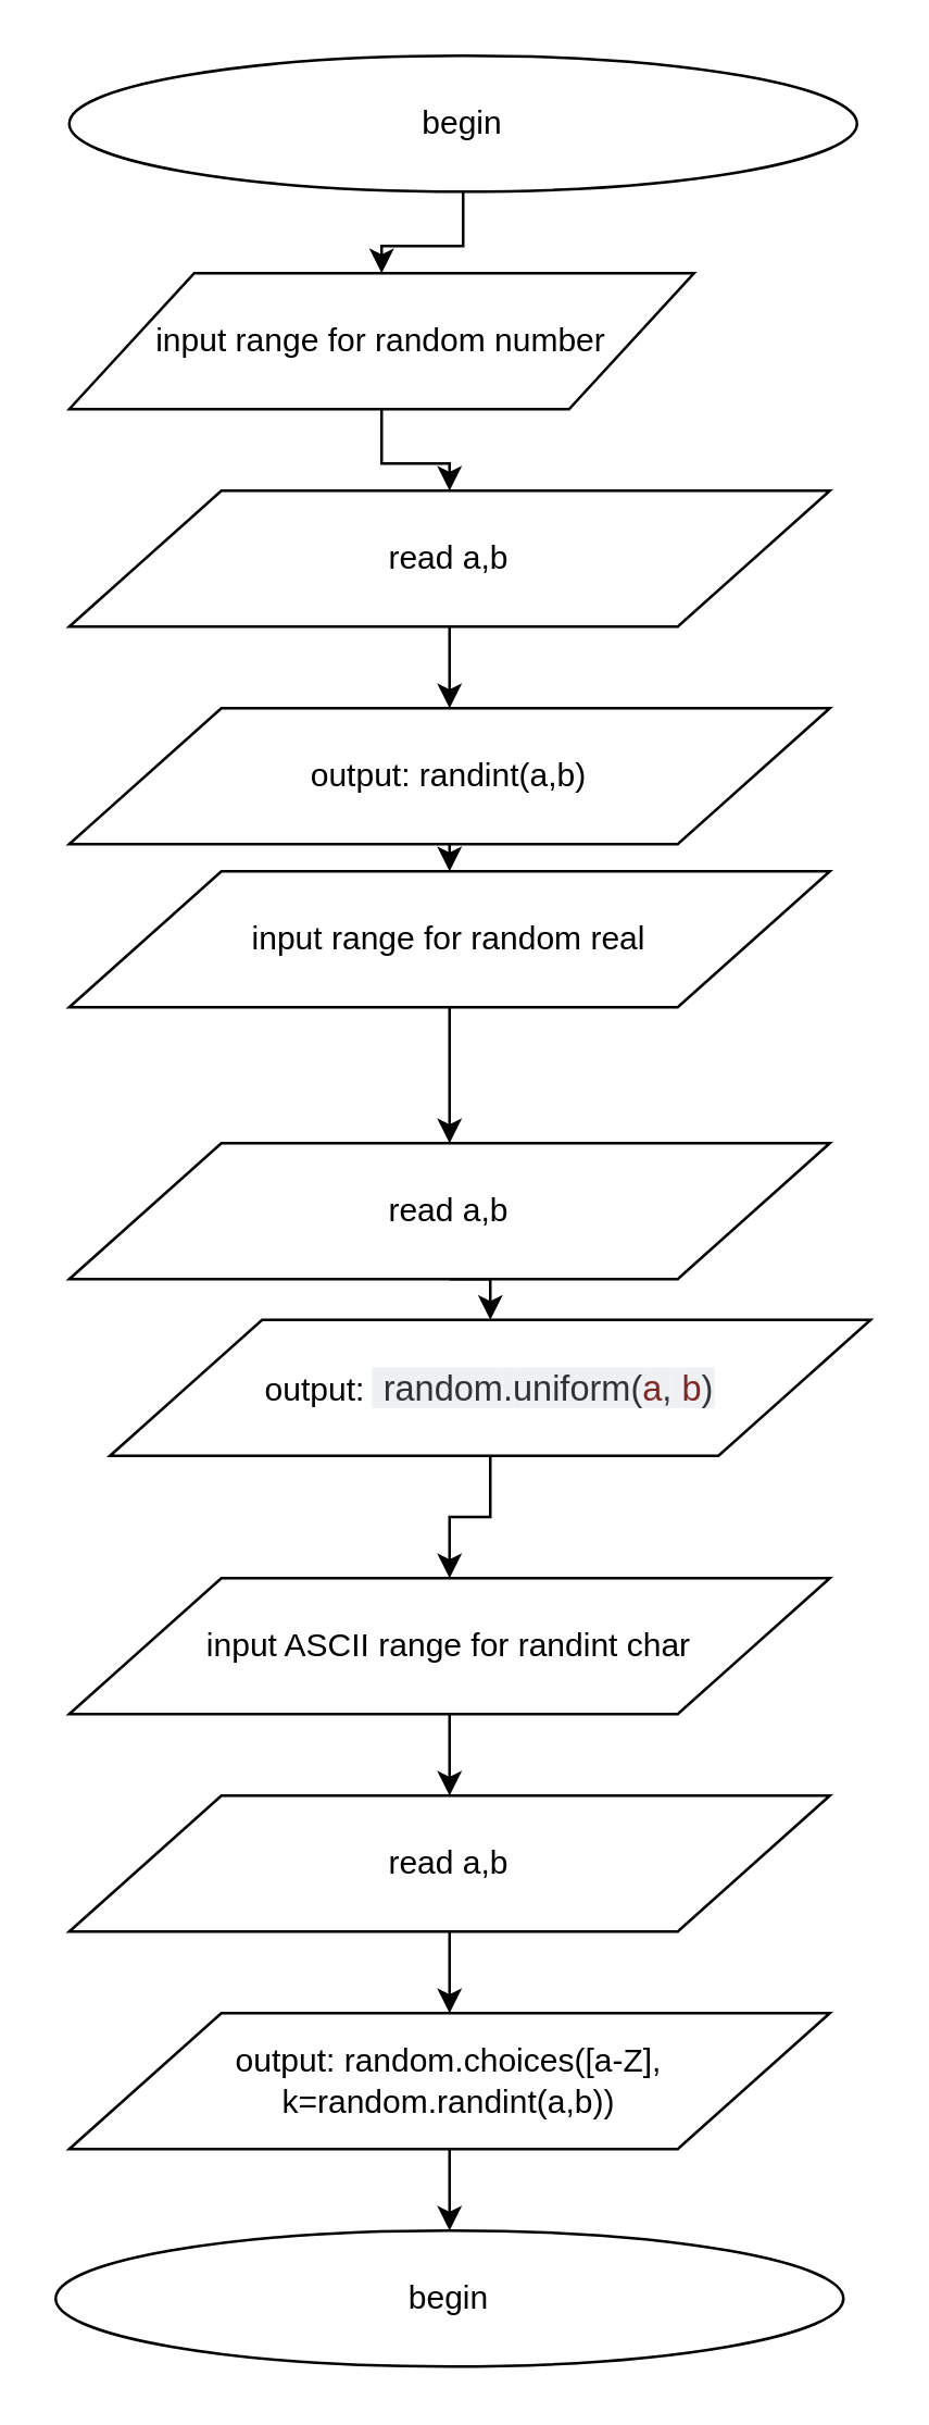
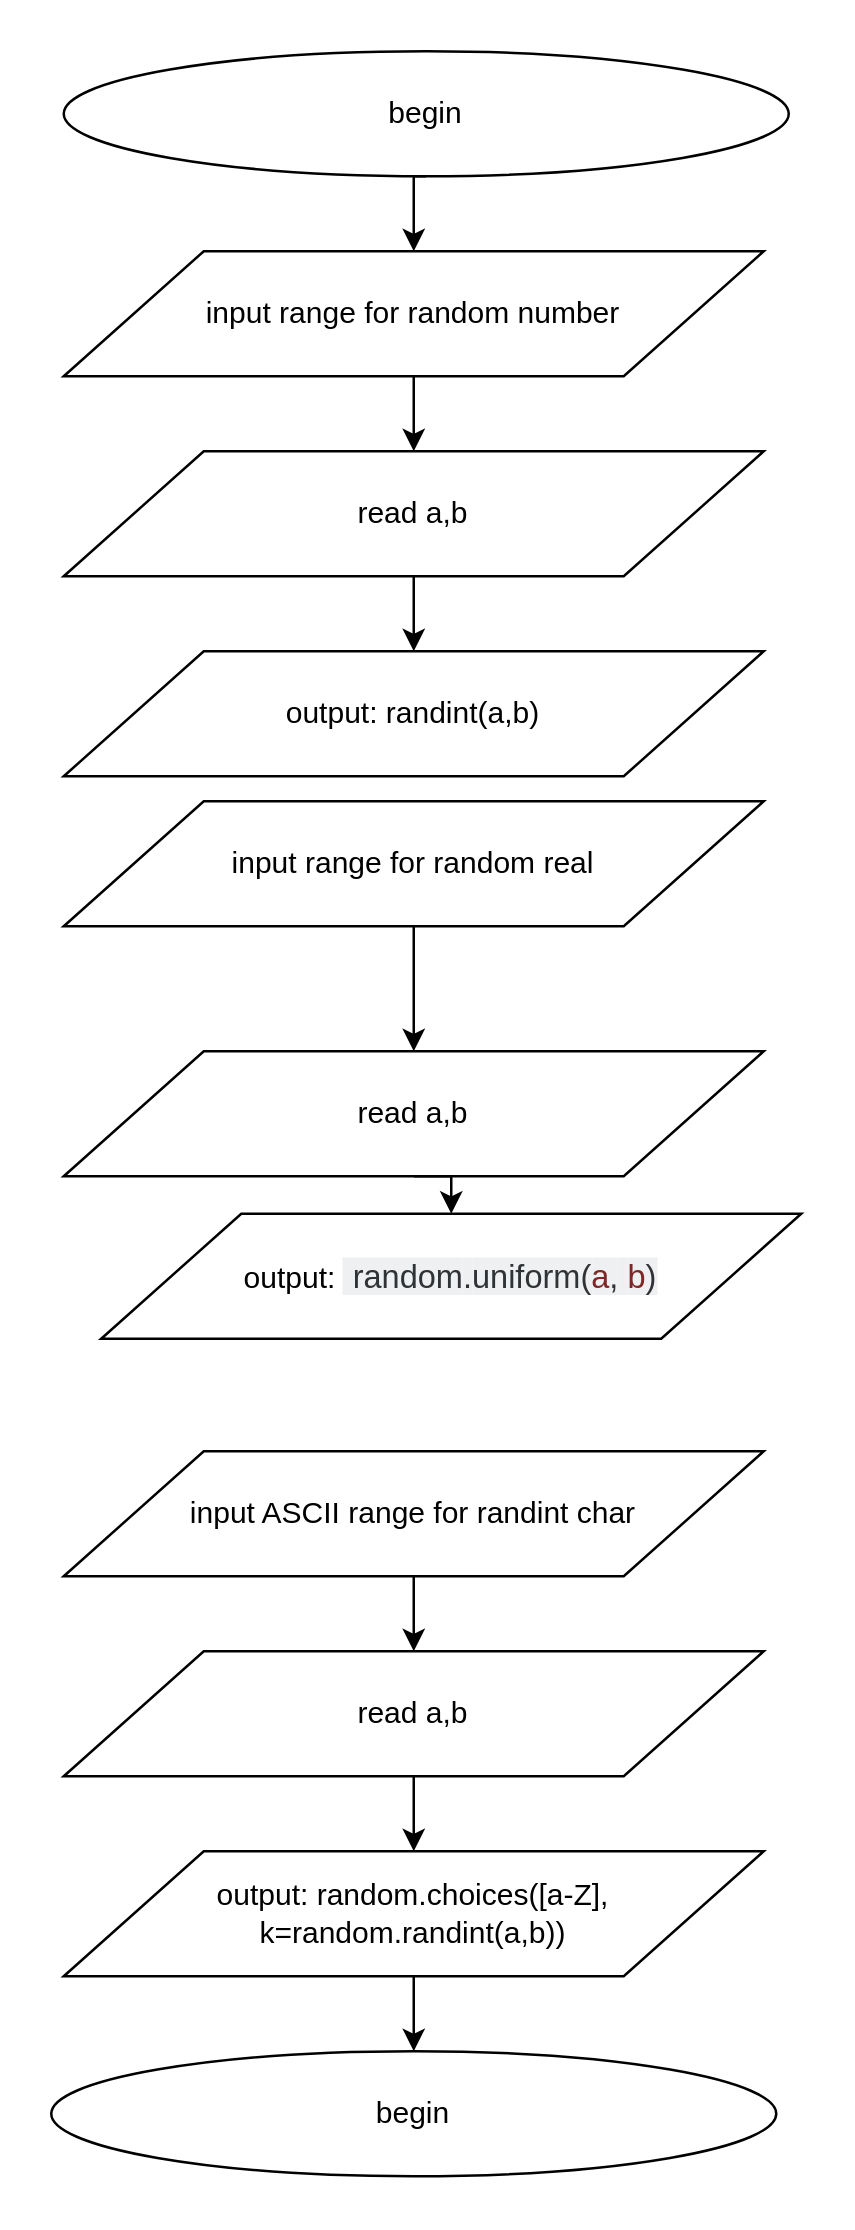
- <mxCell id="5" value="input range for random number" style="shape=parallelogram;perimeter=parallelogramPerimeter;whiteSpace=wrap;html=1;" parent="1" vertex="1"><mxGeometry x="25" y="100" width="230" height="50" as="geometry" /></mxCell>
+ <mxCell id="5" value="input range for random number" style="shape=parallelogram;perimeter=parallelogramPerimeter;whiteSpace=wrap;html=1;" parent="1" vertex="1"><mxGeometry x="25" y="100" width="280" height="50" as="geometry" /></mxCell>
- <mxCell id="8" style="edgeStyle=orthogonalEdgeStyle;rounded=0;orthogonalLoop=1;jettySize=auto;html=1;exitX=0.5;exitY=1;exitDx=0;exitDy=0;entryX=0.5;entryY=0;entryDx=0;entryDy=0;" parent="1" source="9" target="11" edge="1"><mxGeometry relative="1" as="geometry" /></mxCell>
- <mxCell id="14" style="edgeStyle=orthogonalEdgeStyle;rounded=0;orthogonalLoop=1;jettySize=auto;html=1;exitX=0.5;exitY=1;exitDx=0;exitDy=0;entryX=0.5;entryY=0;entryDx=0;entryDy=0;" parent="1" source="15" target="17" edge="1"><mxGeometry relative="1" as="geometry" /></mxCell>
